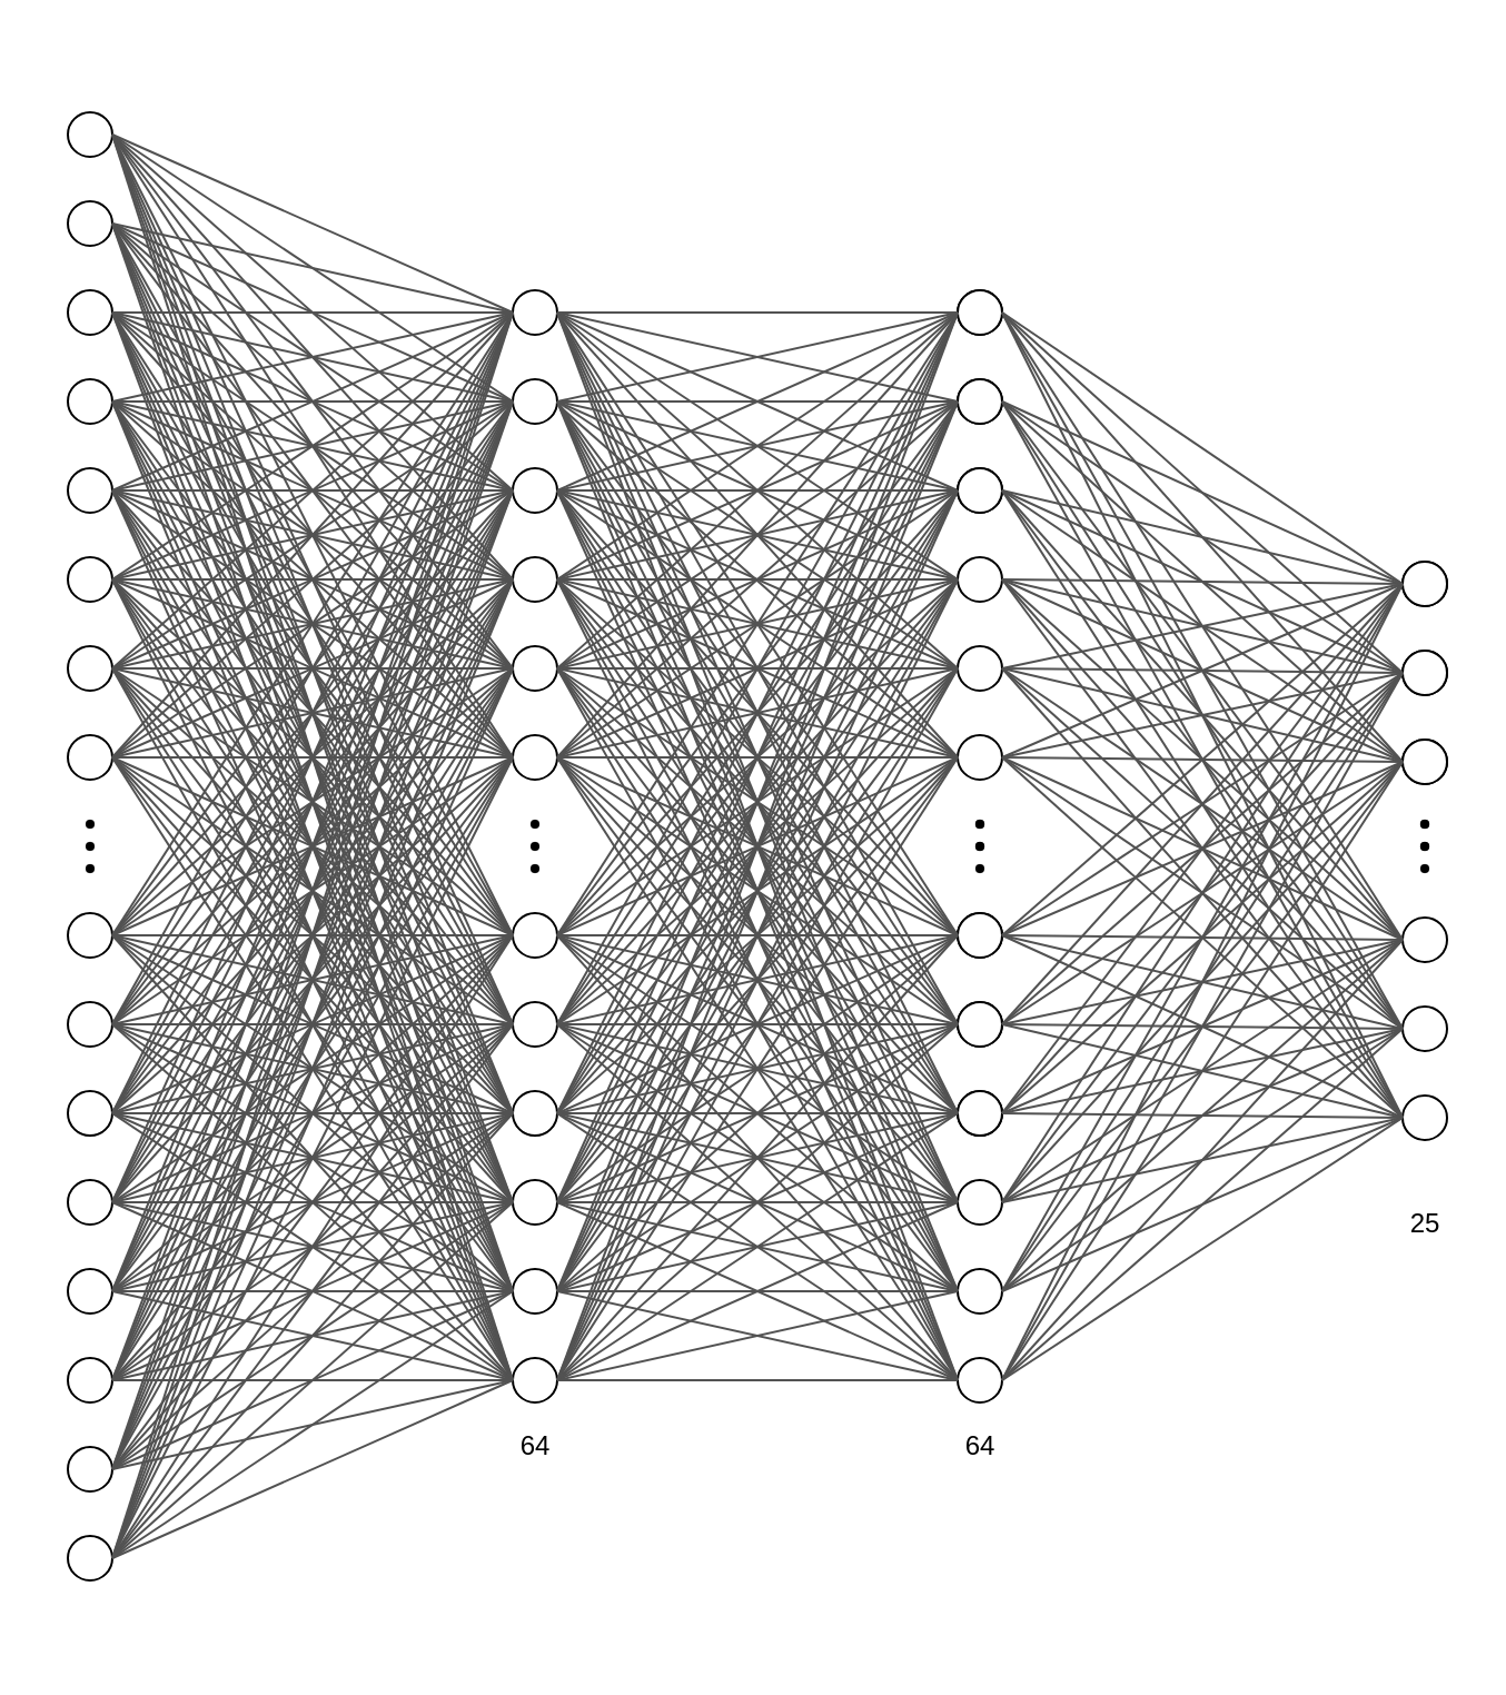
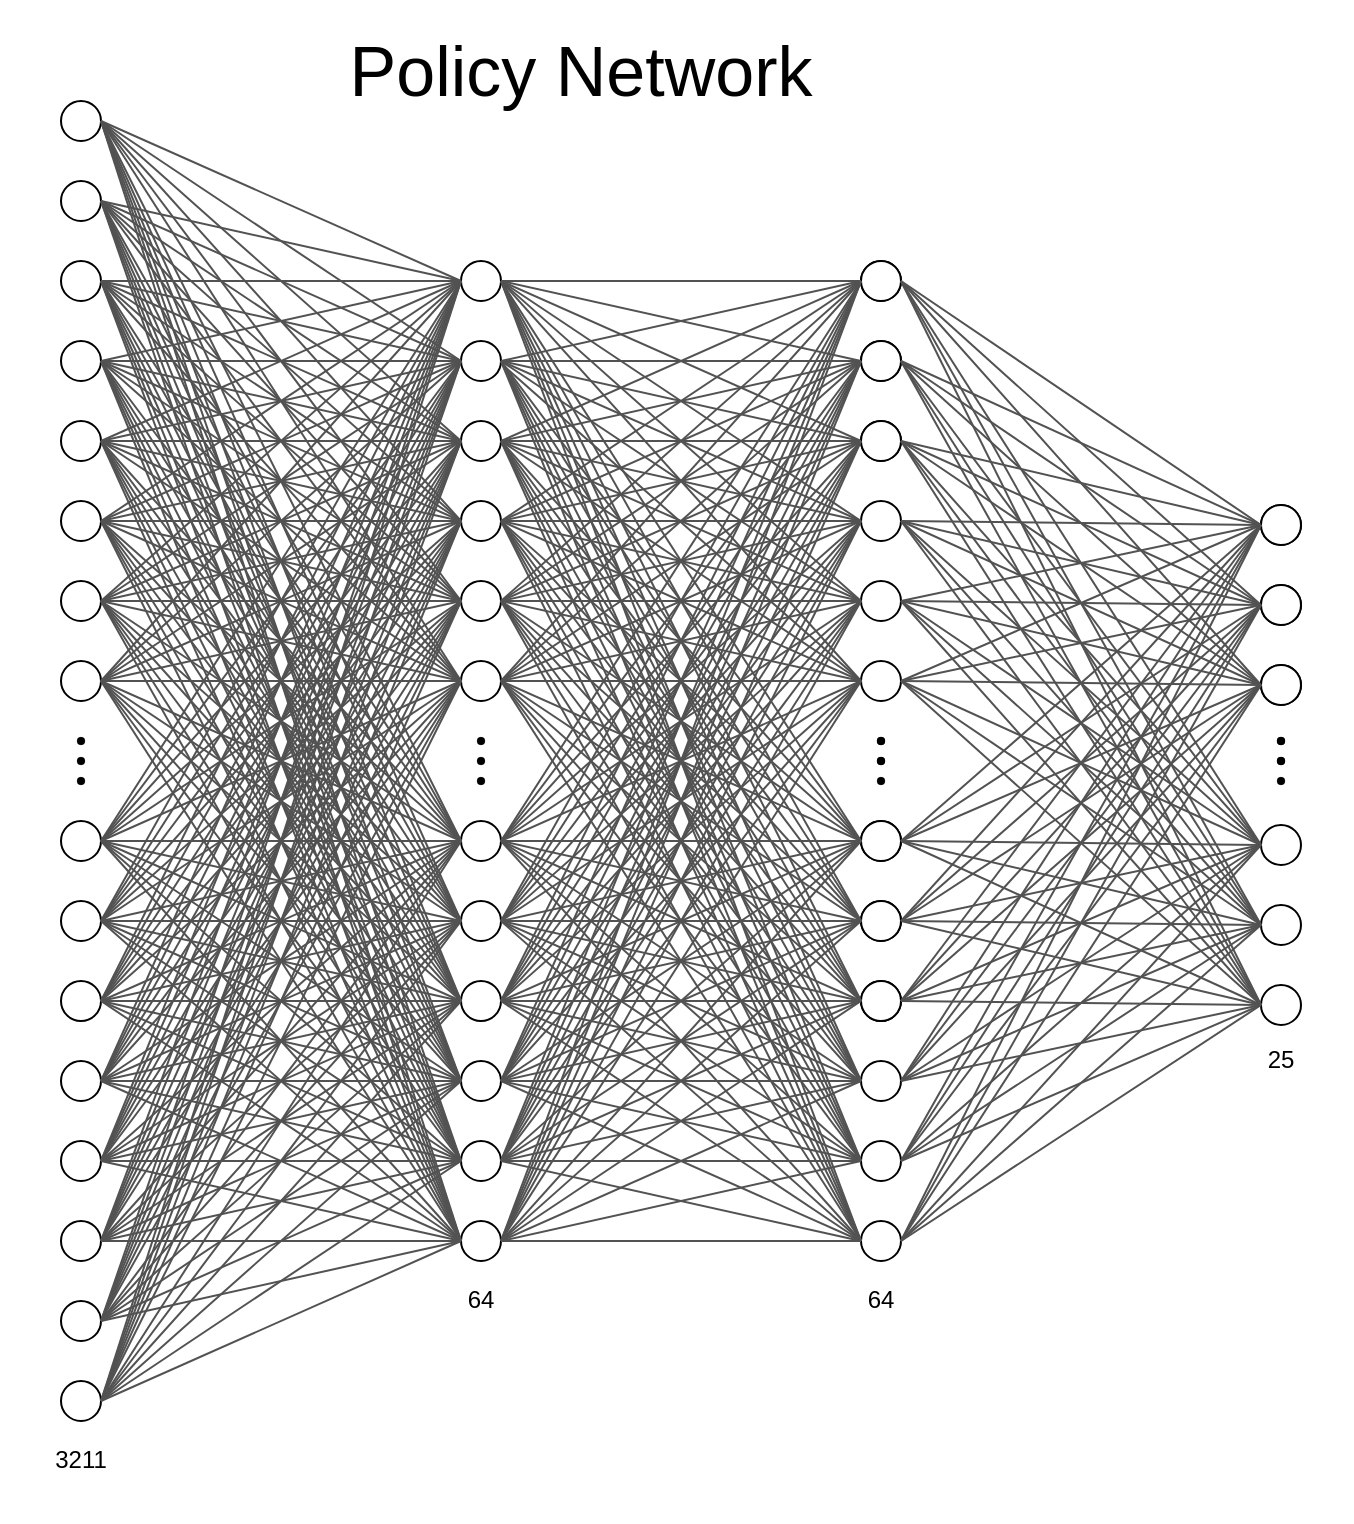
+ <mxCell id="485" value="&lt;font style=&quot;font-size: 35px;&quot;&gt;Policy Network&lt;/font&gt;" style="text;html=1;align=center;verticalAlign=middle;resizable=0;points=[];autosize=1;strokeColor=none;fillColor=none;" vertex="1" parent="1"><mxGeometry x="165" y="20" width="250" height="30" as="geometry" /></mxCell>
- <mxCell id="477" value="25" style="text;html=1;align=center;verticalAlign=middle;resizable=0;points=[];autosize=1;strokeColor=none;fillColor=none;" parent="1" vertex="1"><mxGeometry x="625" y="540" width="30" height="20" as="geometry" /></mxCell>
+ <mxCell id="477" value="25" style="text;html=1;align=center;verticalAlign=middle;resizable=0;points=[];autosize=1;strokeColor=none;fillColor=none;" parent="1" vertex="1"><mxGeometry x="625" y="520" width="30" height="20" as="geometry" /></mxCell>
+ <mxCell id="228" value="3211" style="text;html=1;align=center;verticalAlign=middle;resizable=0;points=[];autosize=1;strokeColor=none;fillColor=none;" parent="1" vertex="1"><mxGeometry y="720" width="40" height="20" as="geometry" x="20" /></mxCell>
